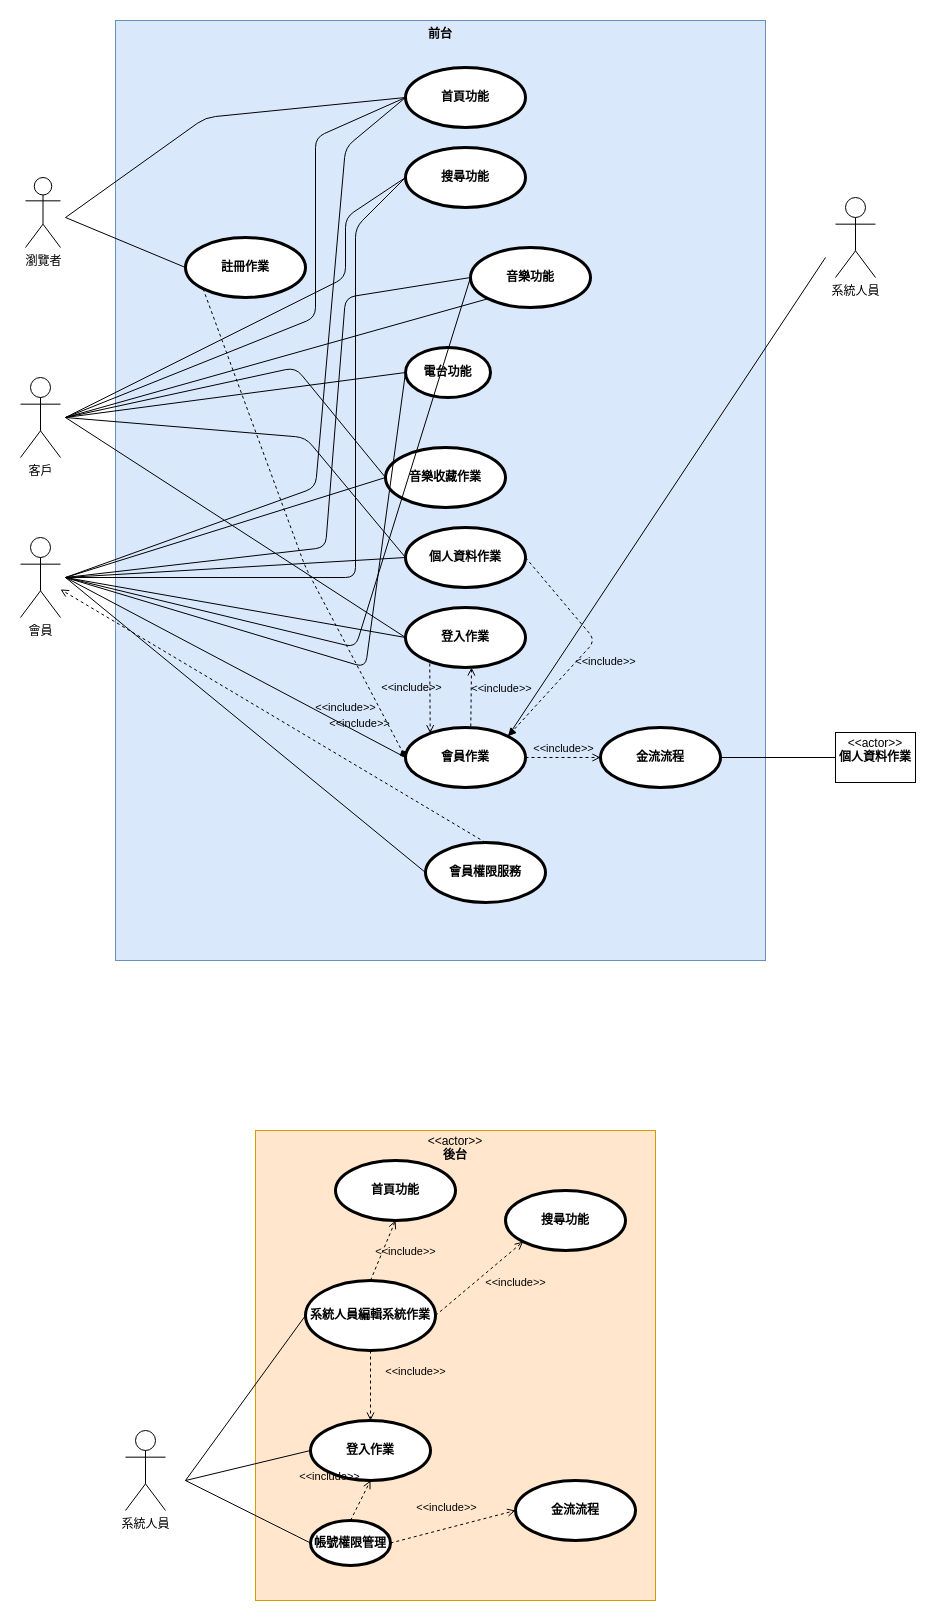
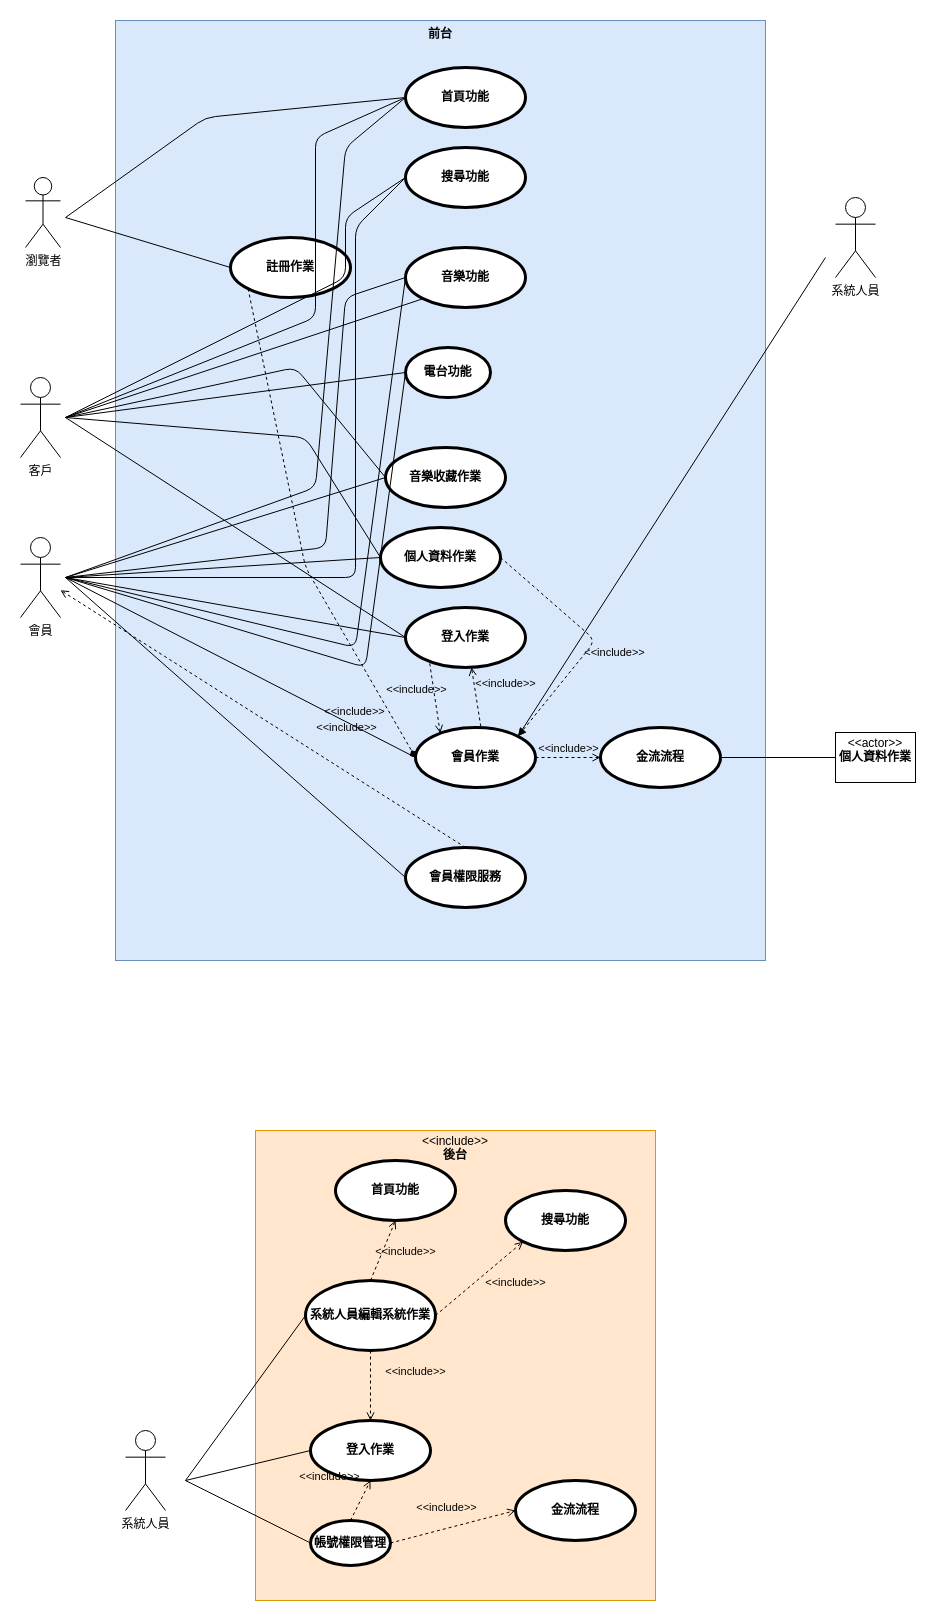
- <mxCell id="16" value="註冊作業" style="shape=ellipse;html=1;strokeWidth=3;fontStyle=1;whiteSpace=wrap;align=center;perimeter=ellipsePerimeter;" vertex="1" parent="1"><mxGeometry x="185" y="237" width="120" height="60" as="geometry" /></mxCell>
+ <mxCell id="16" value="註冊作業" style="shape=ellipse;html=1;strokeWidth=3;fontStyle=1;whiteSpace=wrap;align=center;perimeter=ellipsePerimeter;" vertex="1" parent="1"><mxGeometry x="230" y="237" width="120" height="60" as="geometry" /></mxCell>
- <mxCell id="10" value="音樂功能" style="shape=ellipse;html=1;strokeWidth=3;fontStyle=1;whiteSpace=wrap;align=center;perimeter=ellipsePerimeter;" vertex="1" parent="1"><mxGeometry x="470" y="247" width="120" height="60" as="geometry" /></mxCell>
+ <mxCell id="10" value="音樂功能" style="shape=ellipse;html=1;strokeWidth=3;fontStyle=1;whiteSpace=wrap;align=center;perimeter=ellipsePerimeter;" vertex="1" parent="1"><mxGeometry x="405" y="247" width="120" height="60" as="geometry" /></mxCell>
- <mxCell id="14" value="個人資料作業" style="shape=ellipse;html=1;strokeWidth=3;fontStyle=1;whiteSpace=wrap;align=center;perimeter=ellipsePerimeter;" vertex="1" parent="1"><mxGeometry x="405" y="527" width="120" height="60" as="geometry" /></mxCell>
+ <mxCell id="14" value="個人資料作業" style="shape=ellipse;html=1;strokeWidth=3;fontStyle=1;whiteSpace=wrap;align=center;perimeter=ellipsePerimeter;" vertex="1" parent="1"><mxGeometry x="380" y="527" width="120" height="60" as="geometry" /></mxCell>
- <mxCell id="12" value="會員作業" style="shape=ellipse;html=1;strokeWidth=3;fontStyle=1;whiteSpace=wrap;align=center;perimeter=ellipsePerimeter;" vertex="1" parent="1"><mxGeometry x="405" y="727" width="120" height="60" as="geometry" /></mxCell>
+ <mxCell id="12" value="會員作業" style="shape=ellipse;html=1;strokeWidth=3;fontStyle=1;whiteSpace=wrap;align=center;perimeter=ellipsePerimeter;" vertex="1" parent="1"><mxGeometry x="415" y="727" width="120" height="60" as="geometry" /></mxCell>
- <mxCell id="11" value="會員權限服務" style="shape=ellipse;html=1;strokeWidth=3;fontStyle=1;whiteSpace=wrap;align=center;perimeter=ellipsePerimeter;" vertex="1" parent="1"><mxGeometry x="425" y="842" width="120" height="60" as="geometry" /></mxCell>
+ <mxCell id="11" value="會員權限服務" style="shape=ellipse;html=1;strokeWidth=3;fontStyle=1;whiteSpace=wrap;align=center;perimeter=ellipsePerimeter;" vertex="1" parent="1"><mxGeometry x="405" y="847" width="120" height="60" as="geometry" /></mxCell>
- <mxCell id="2" value="&lt;p style=&quot;margin:0px;margin-top:4px;text-align:center;&quot;&gt;&amp;lt;&amp;lt;actor&amp;gt;&amp;gt;&lt;br&gt;&lt;b&gt;後台&lt;/b&gt;&lt;/p&gt;" style="shape=rect;html=1;overflow=fill;html=1;whiteSpace=wrap;align=center;fillColor=#ffe6cc;strokeColor=#d79b00;" vertex="1" parent="1"><mxGeometry x="255" y="1130" width="400" height="470" as="geometry" /></mxCell>
+ <mxCell id="2" value="&lt;p style=&quot;margin:0px;margin-top:4px;text-align:center;&quot;&gt;&amp;lt;&amp;lt;include&amp;gt;&amp;gt;&lt;br&gt;&lt;b&gt;後台&lt;/b&gt;&lt;/p&gt;" style="shape=rect;html=1;overflow=fill;html=1;whiteSpace=wrap;align=center;fillColor=#ffe6cc;strokeColor=#d79b00;" vertex="1" parent="1"><mxGeometry x="255" y="1130" width="400" height="470" as="geometry" /></mxCell>
